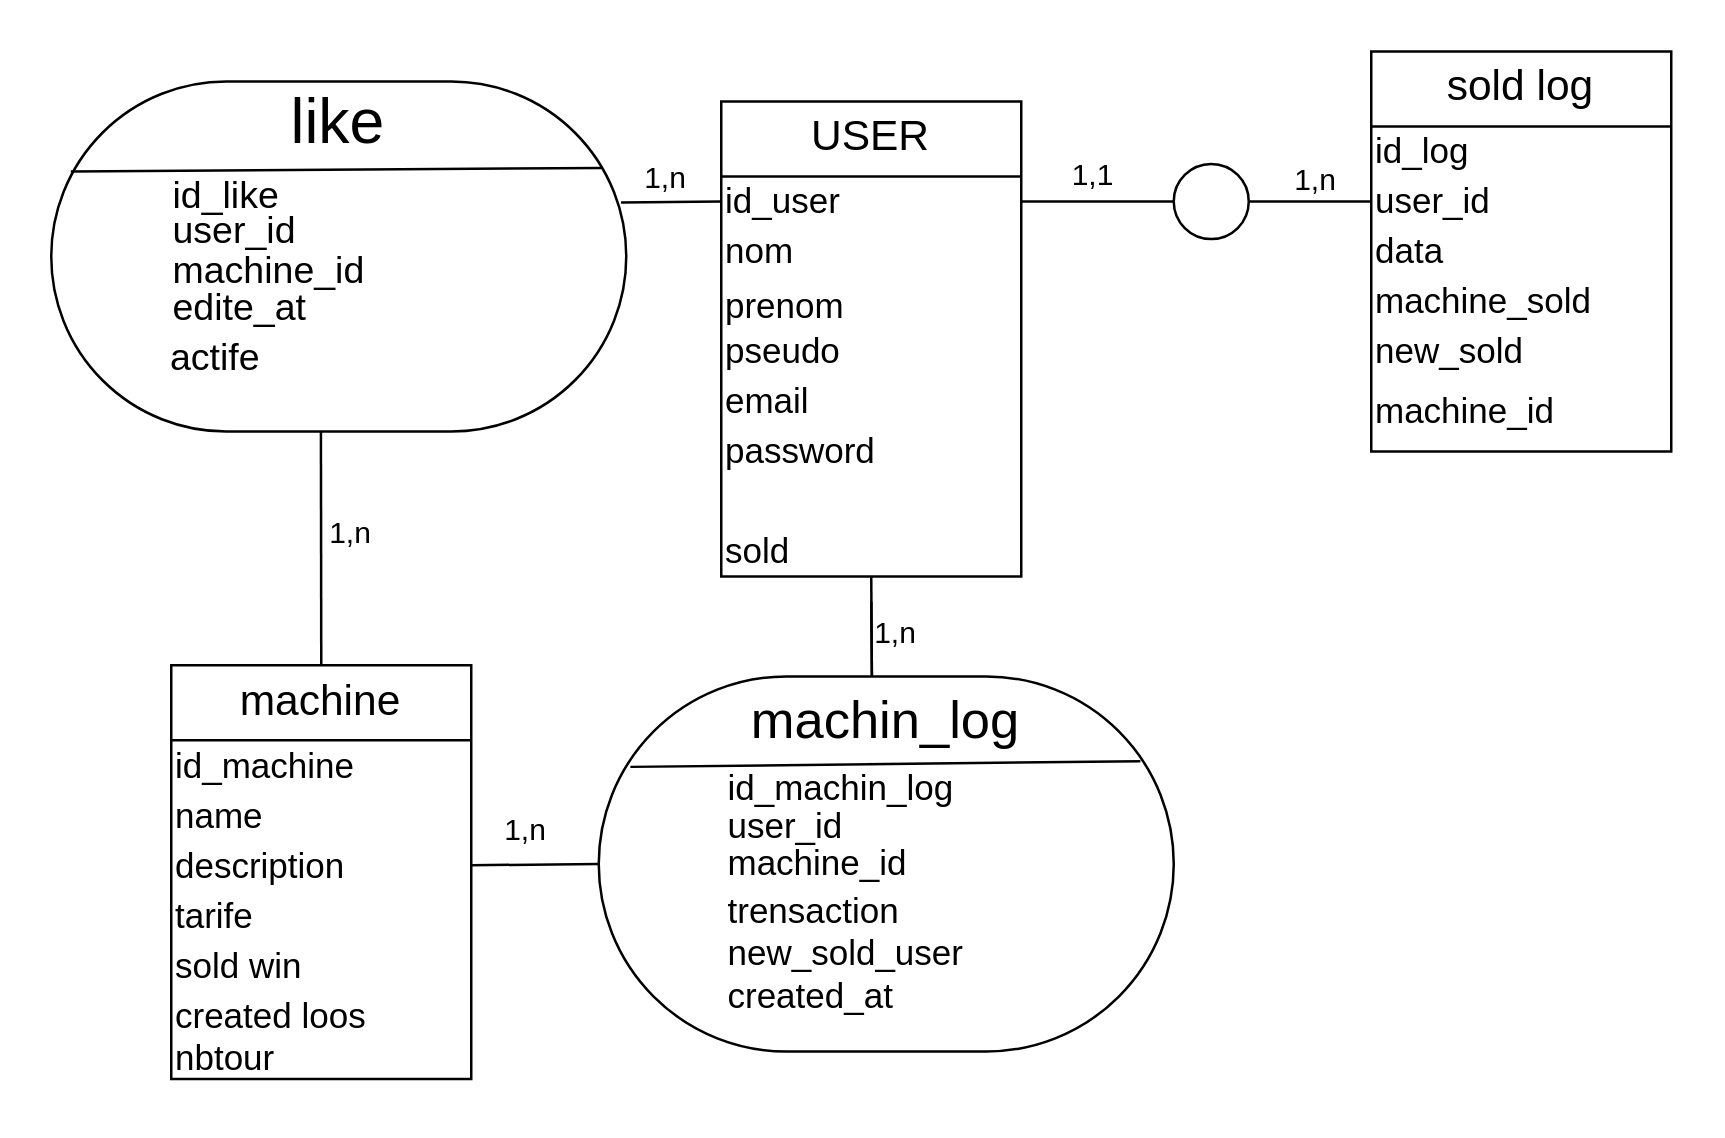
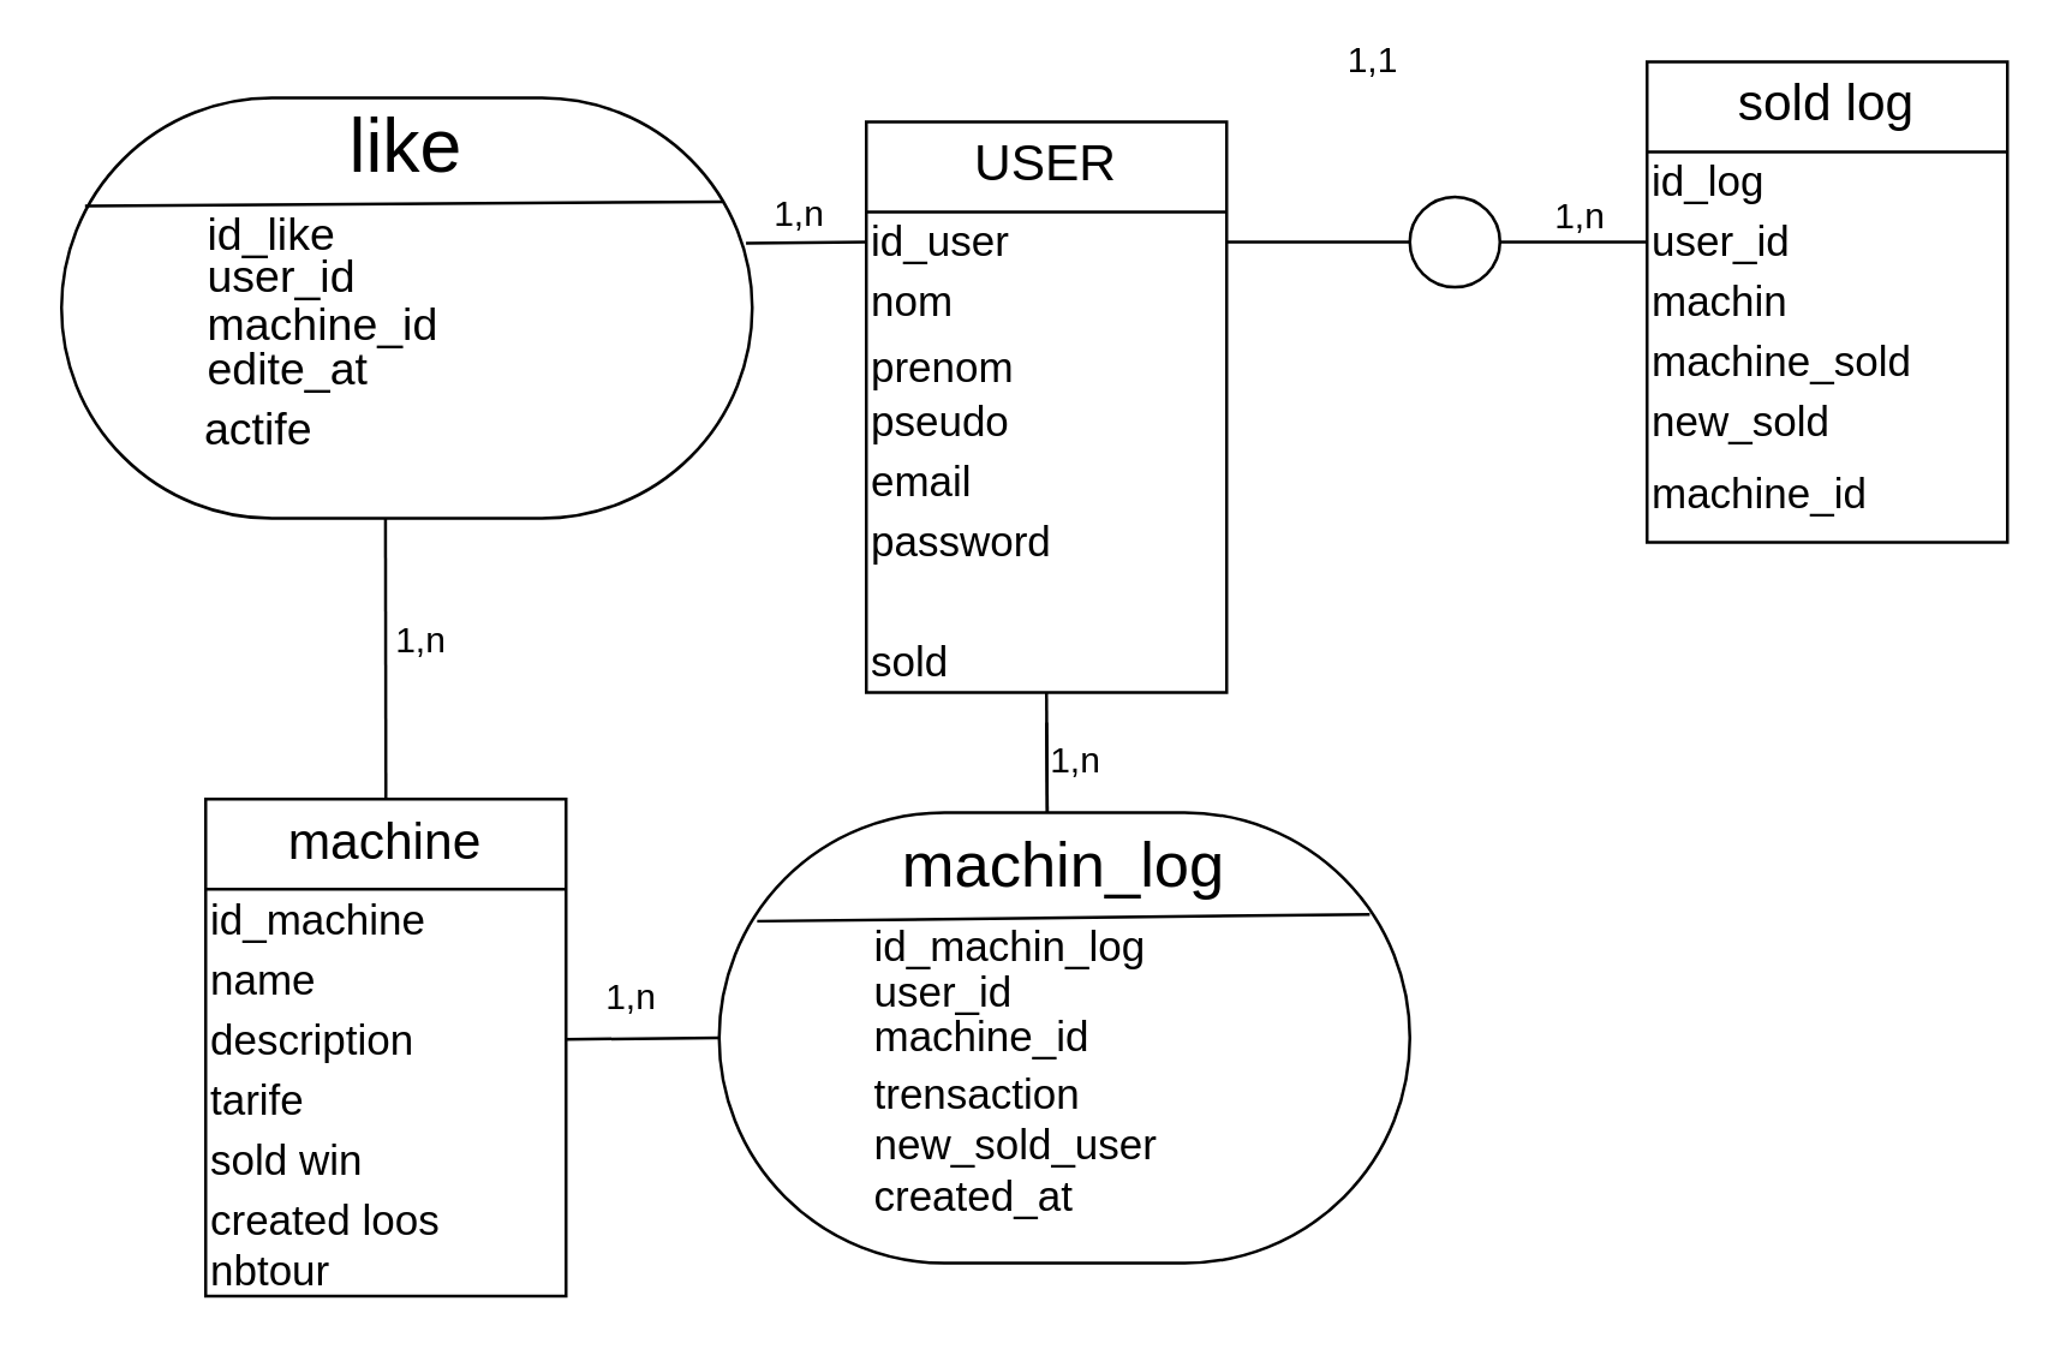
- <mxCell id="19" value="1,1" style="text;html=1;strokeColor=none;fillColor=none;align=center;verticalAlign=middle;whiteSpace=wrap;rounded=0;" vertex="1" parent="1"><mxGeometry x="429" y="63" width="16" height="14" as="geometry" /></mxCell>
+ <mxCell id="19" value="1,1" style="text;html=1;strokeColor=none;fillColor=none;align=center;verticalAlign=middle;whiteSpace=wrap;rounded=0;" vertex="1" parent="1"><mxGeometry x="449" y="13" width="16" height="14" as="geometry" /></mxCell>
- <mxCell id="42" value="data" style="text;html=1;strokeColor=none;fillColor=none;align=left;verticalAlign=middle;whiteSpace=wrap;rounded=0;fontSize=14;" vertex="1" parent="1"><mxGeometry x="548" y="90" width="120" height="20" as="geometry" /></mxCell>
+ <mxCell id="42" value="machin" style="text;html=1;strokeColor=none;fillColor=none;align=left;verticalAlign=middle;whiteSpace=wrap;rounded=0;fontSize=14;" vertex="1" parent="1"><mxGeometry x="548" y="90" width="120" height="20" as="geometry" /></mxCell>
